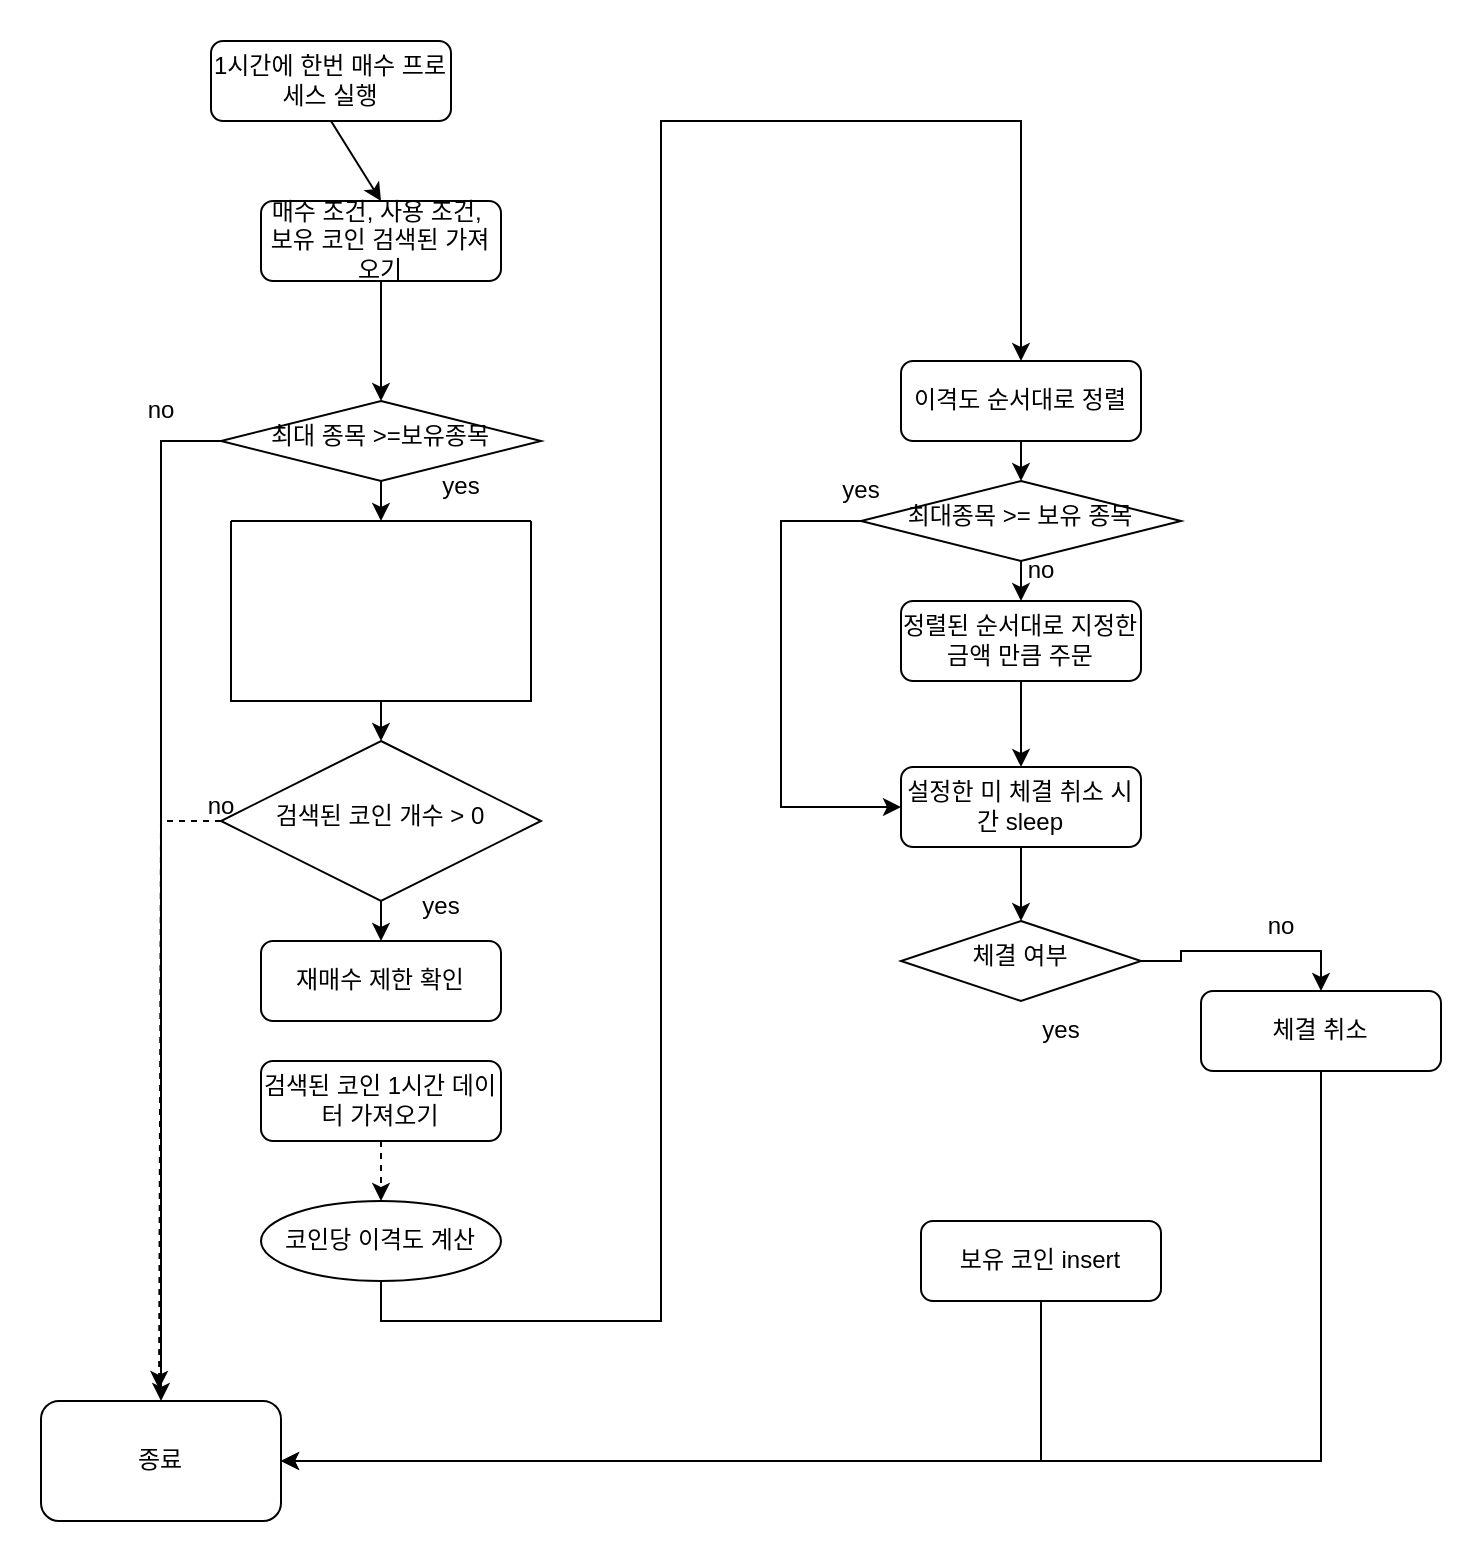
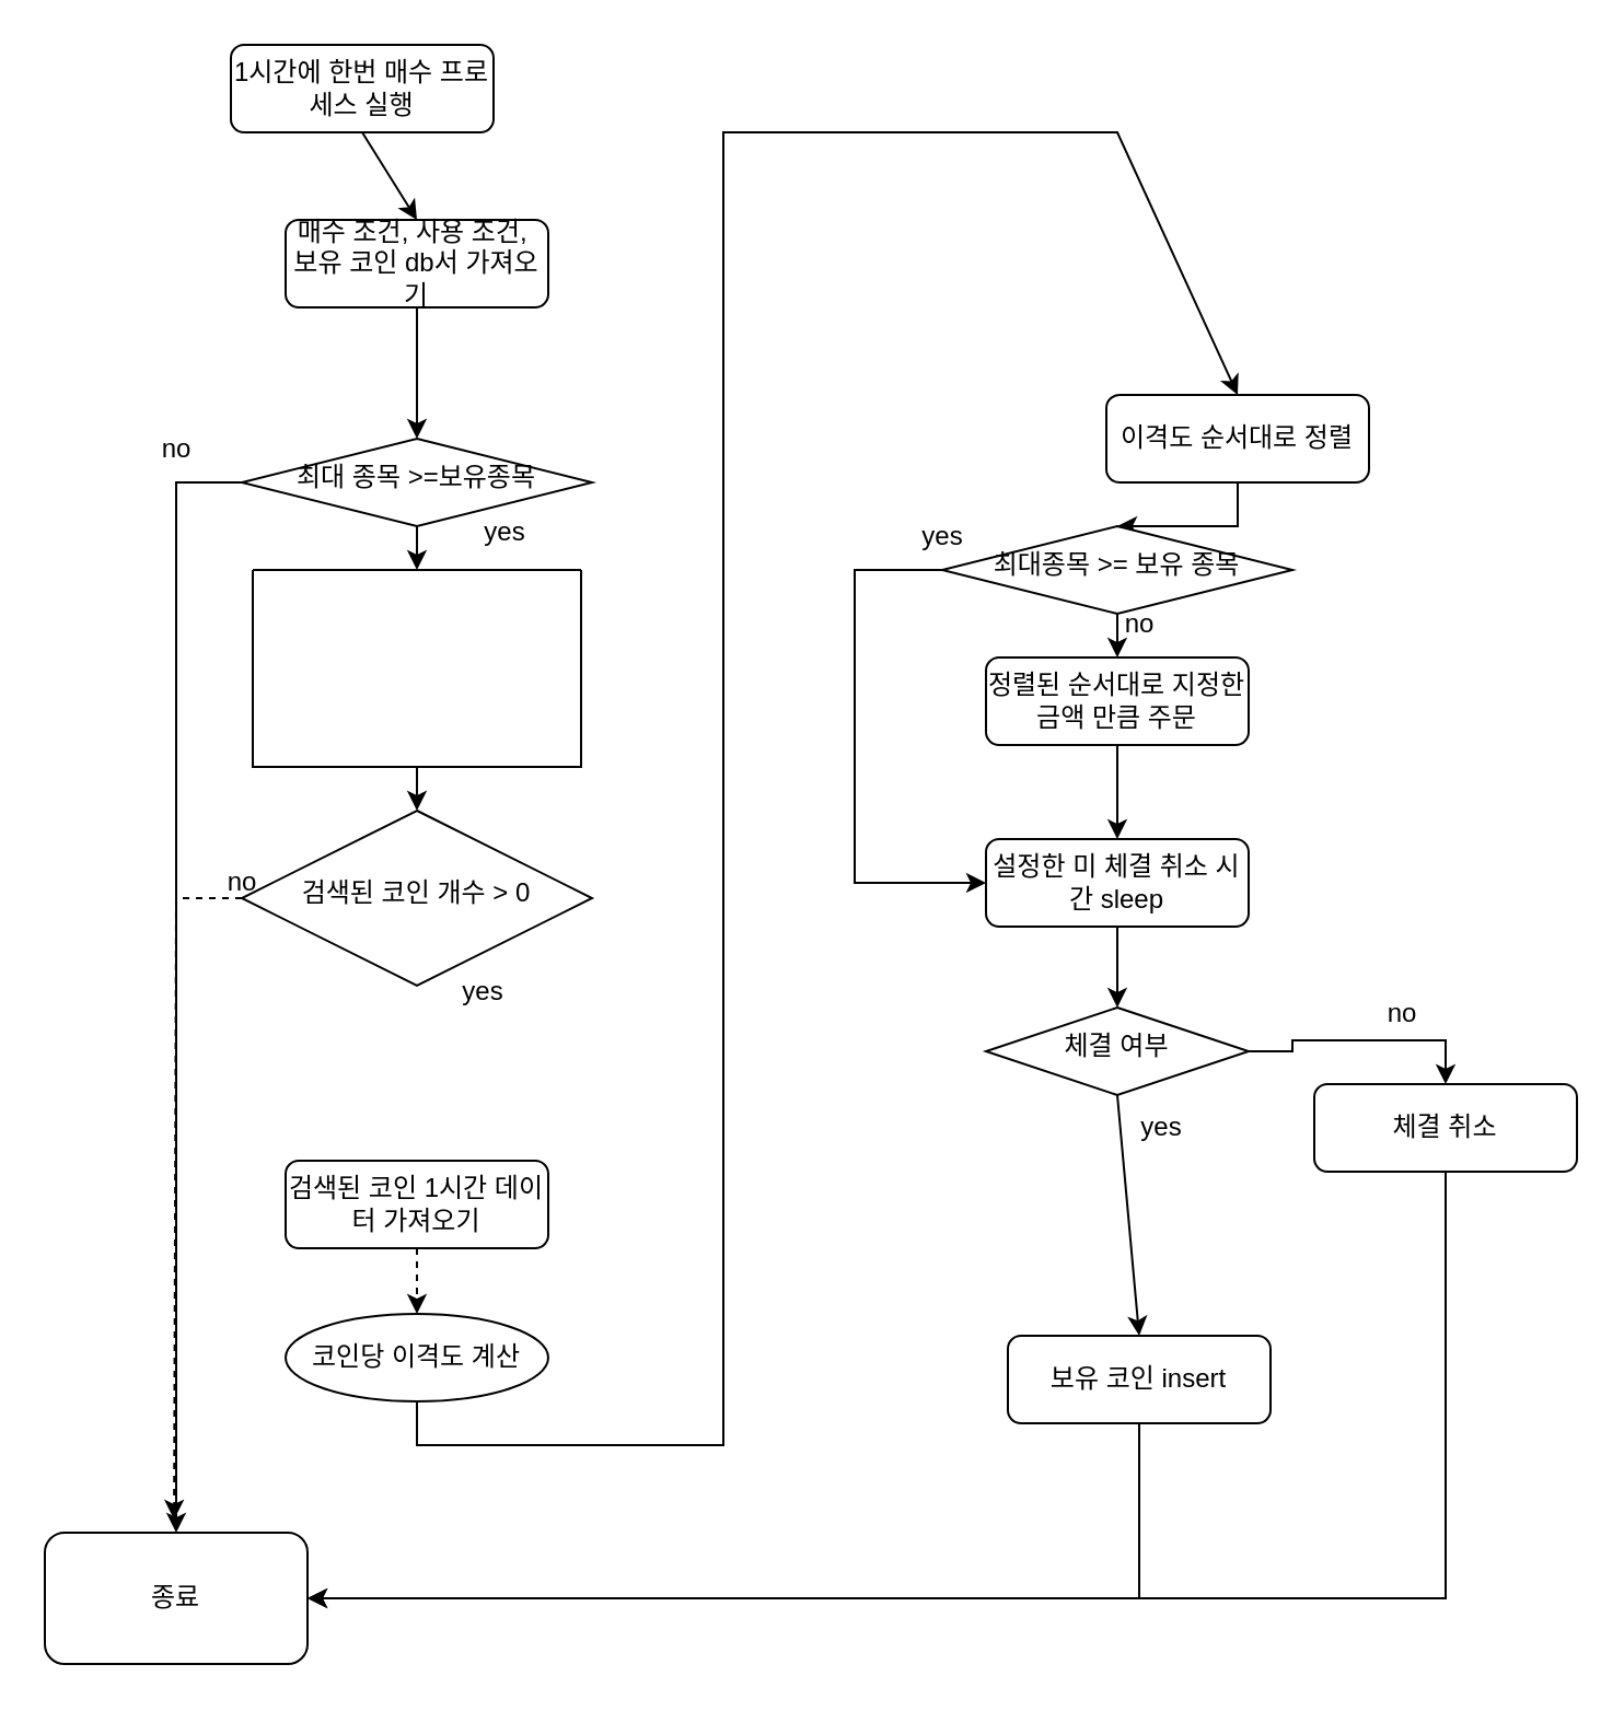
- <mxCell id="7" value="매수 조건, 사용 조건,&amp;nbsp; 보유 코인 검색된 가져오기" style="rounded=1;whiteSpace=wrap;html=1;fontSize=12;glass=0;strokeWidth=1;shadow=0;" parent="1" vertex="1"><mxGeometry x="130" y="100" width="120" height="40" as="geometry" /></mxCell>
+ <mxCell id="7" value="매수 조건, 사용 조건,&amp;nbsp; 보유 코인 db서 가져오기" style="rounded=1;whiteSpace=wrap;html=1;fontSize=12;glass=0;strokeWidth=1;shadow=0;" parent="1" vertex="1"><mxGeometry x="130" y="100" width="120" height="40" as="geometry" /></mxCell>
- <mxCell id="9" value="이격도 순서대로 정렬" style="rounded=1;whiteSpace=wrap;html=1;fontSize=12;glass=0;strokeWidth=1;shadow=0;" parent="1" vertex="1"><mxGeometry x="450" y="180" width="120" height="40" as="geometry" /></mxCell>
+ <mxCell id="9" value="이격도 순서대로 정렬" style="rounded=1;whiteSpace=wrap;html=1;fontSize=12;glass=0;strokeWidth=1;shadow=0;" parent="1" vertex="1"><mxGeometry x="505" y="180" width="120" height="40" as="geometry" /></mxCell>
- <mxCell id="31" value="" style="endArrow=classic;html=1;rounded=0;exitX=0.5;exitY=1;exitDx=0;exitDy=0;entryX=0.5;entryY=0;entryDx=0;entryDy=0;" parent="1" source="4" target="30" edge="1"><mxGeometry width="50" height="50" relative="1" as="geometry"><mxPoint x="490" y="310" as="sourcePoint" /><mxPoint x="540" y="260" as="targetPoint" /></mxGeometry></mxCell>
- <mxCell id="30" value="재매수 제한 확인" style="rounded=1;whiteSpace=wrap;html=1;fontSize=12;glass=0;strokeWidth=1;shadow=0;" parent="1" vertex="1"><mxGeometry x="130" y="470" width="120" height="40" as="geometry" /></mxCell>
+ <mxCell id="39" value="" style="endArrow=classic;html=1;rounded=0;exitX=0.5;exitY=1;exitDx=0;exitDy=0;entryX=0.5;entryY=0;entryDx=0;entryDy=0;" parent="1" source="35" target="38" edge="1"><mxGeometry width="50" height="50" relative="1" as="geometry"><mxPoint x="490" y="310" as="sourcePoint" /><mxPoint x="540" y="260" as="targetPoint" /></mxGeometry></mxCell>
